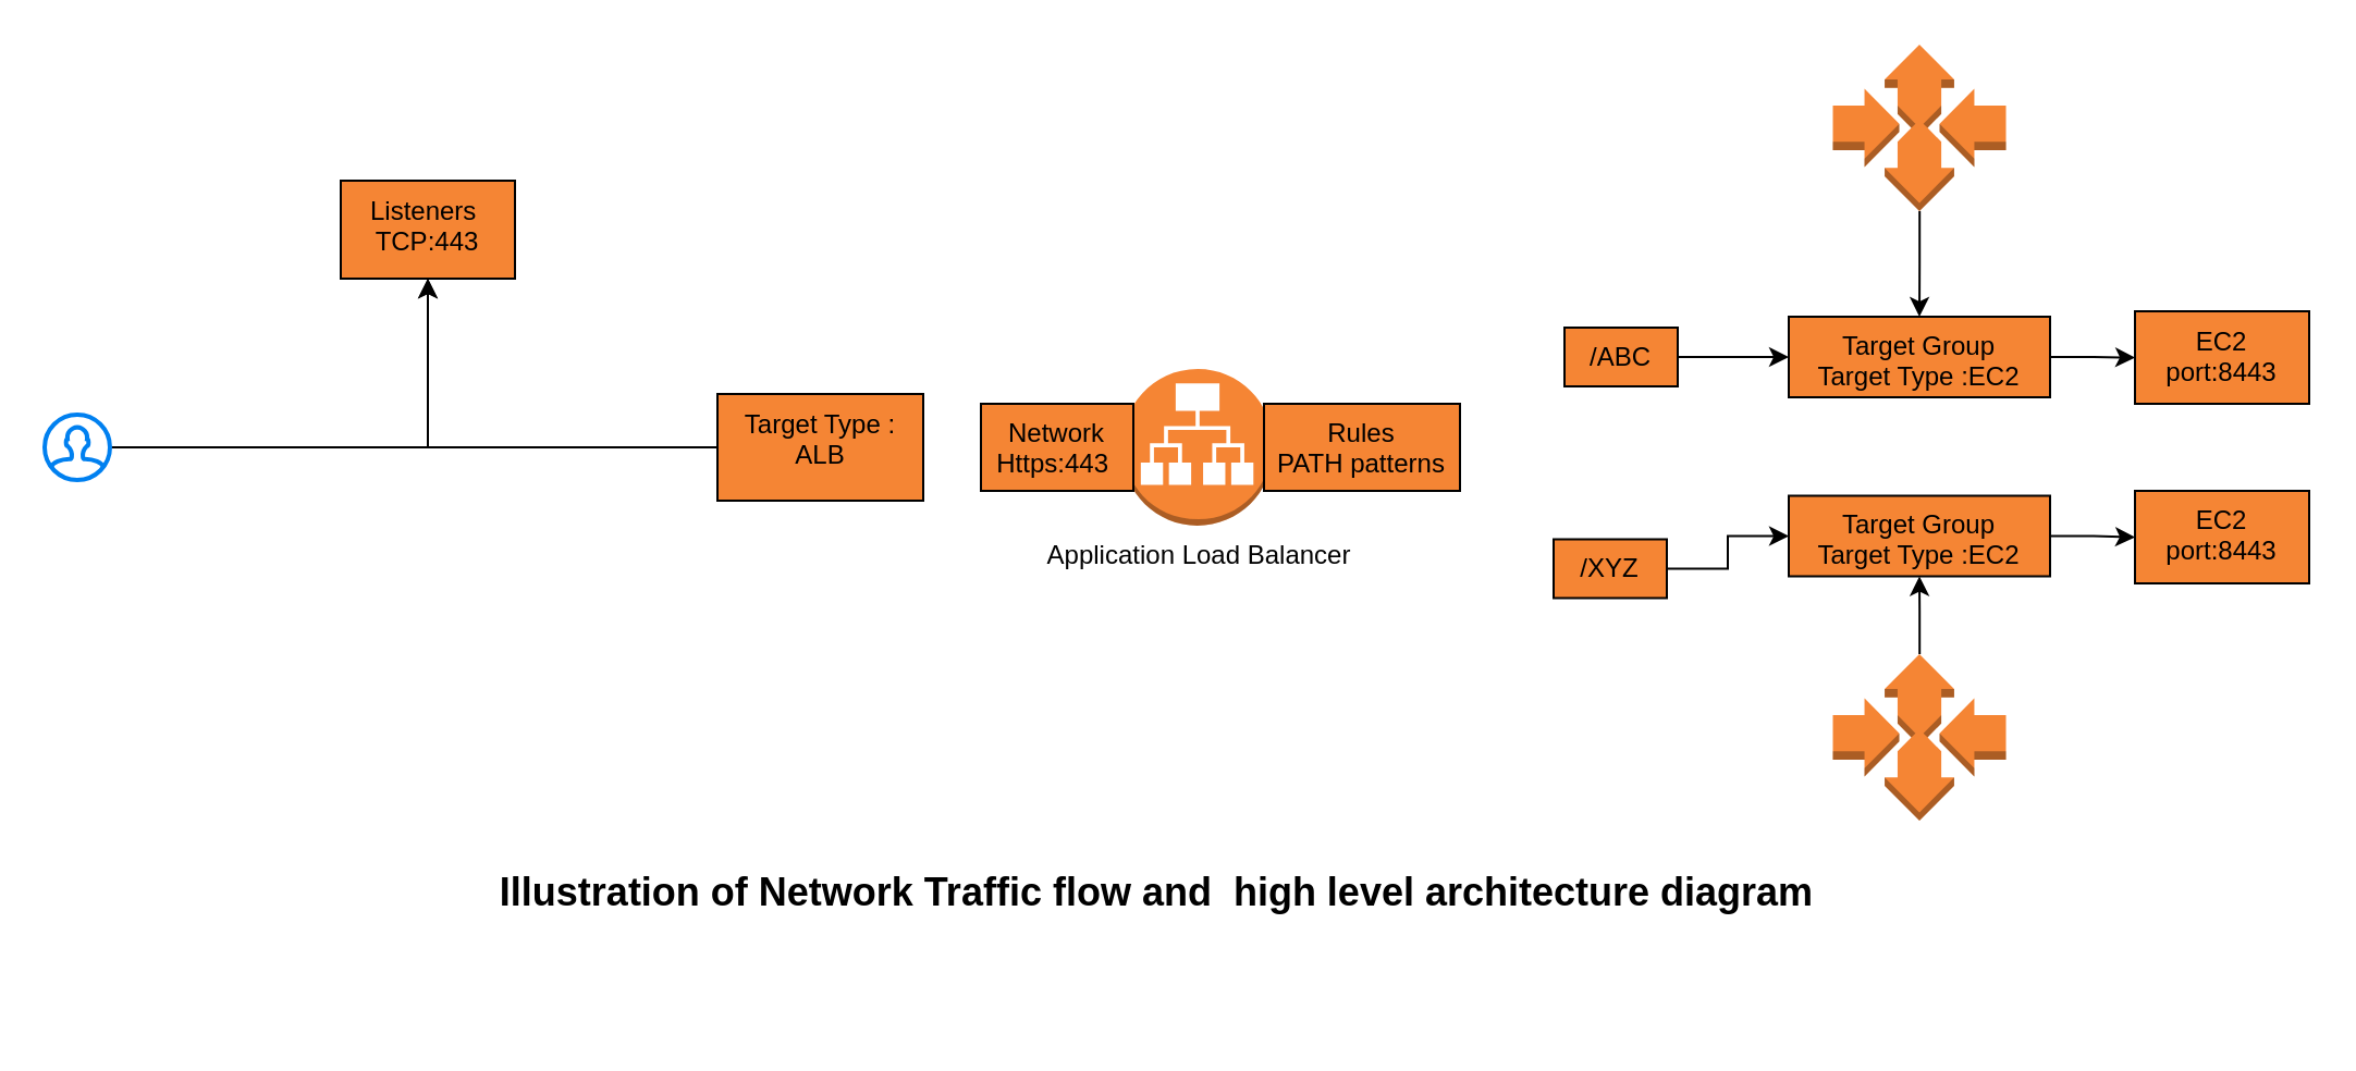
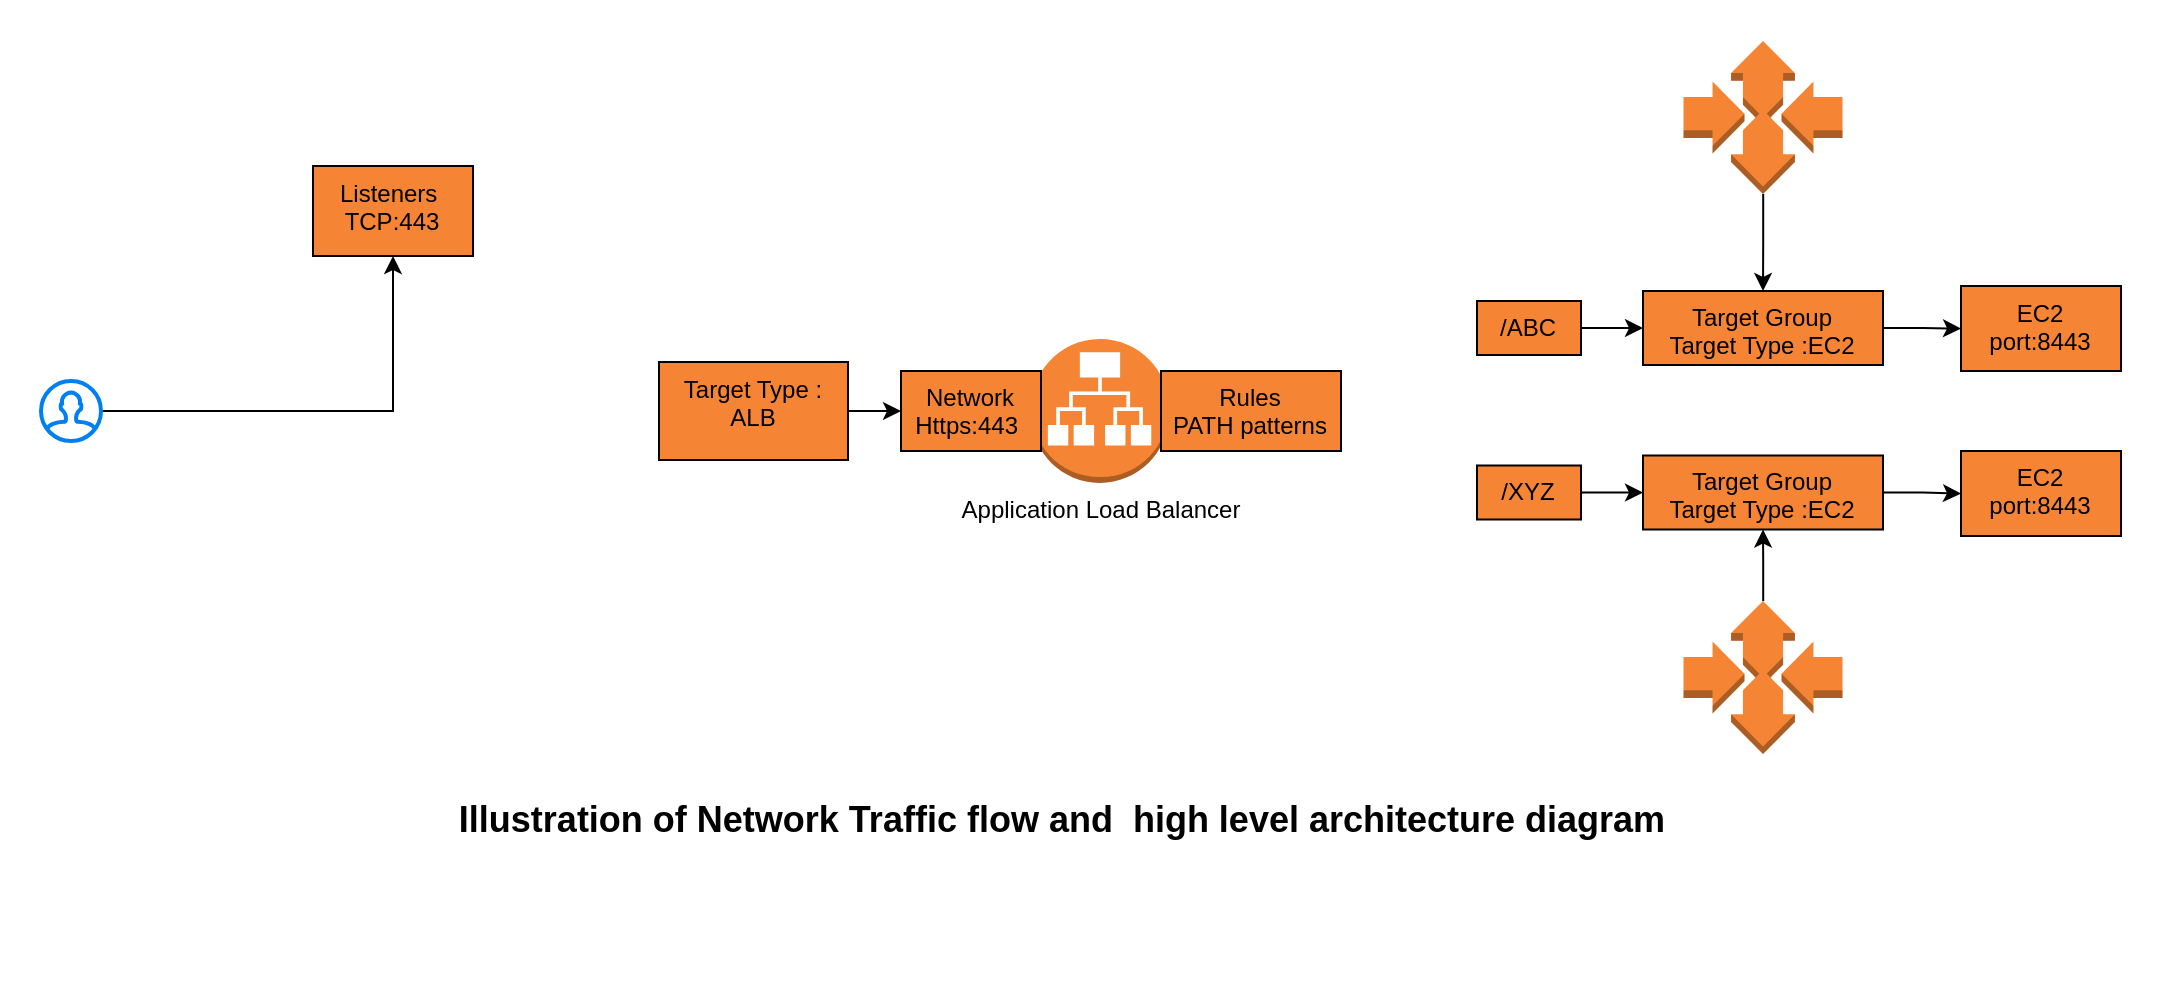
- <mxCell id="7" value="/ABC" style="whiteSpace=wrap;html=1;verticalAlign=top;fillColor=#F58534;dashed=0;gradientColor=none;" parent="1" vertex="1"><mxGeometry x="718" y="150" width="52" height="27" as="geometry" /></mxCell>
+ <mxCell id="7" value="/ABC" style="whiteSpace=wrap;html=1;verticalAlign=top;fillColor=#F58534;dashed=0;gradientColor=none;" parent="1" vertex="1"><mxGeometry x="738" y="150" width="52" height="27" as="geometry" /></mxCell>
- <mxCell id="3" value="" style="edgeStyle=orthogonalEdgeStyle;rounded=0;orthogonalLoop=1;jettySize=auto;html=1;" parent="1" source="4" target="11" edge="1"><mxGeometry relative="1" as="geometry" /></mxCell>
+ <mxCell id="3" value="" style="edgeStyle=orthogonalEdgeStyle;rounded=0;orthogonalLoop=1;jettySize=auto;html=1;" parent="1" source="4" target="12" edge="1"><mxGeometry relative="1" as="geometry" /></mxCell>
- <mxCell id="14" value="/XYZ" style="whiteSpace=wrap;html=1;verticalAlign=top;fillColor=#F58534;dashed=0;gradientColor=none;" parent="1" vertex="1"><mxGeometry x="713" y="247.25" width="52" height="27" as="geometry" /></mxCell>
+ <mxCell id="14" value="/XYZ" style="whiteSpace=wrap;html=1;verticalAlign=top;fillColor=#F58534;dashed=0;gradientColor=none;" parent="1" vertex="1"><mxGeometry x="738" y="232.25" width="52" height="27" as="geometry" /></mxCell>
